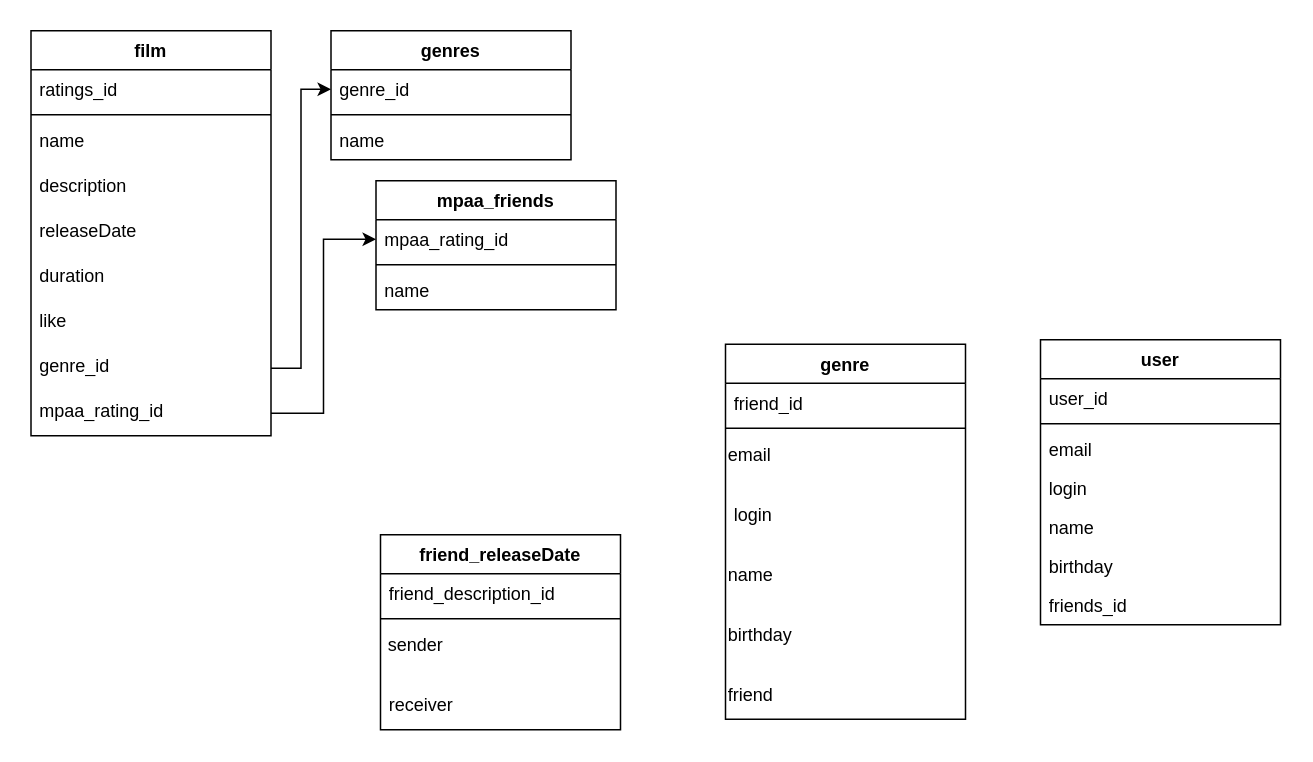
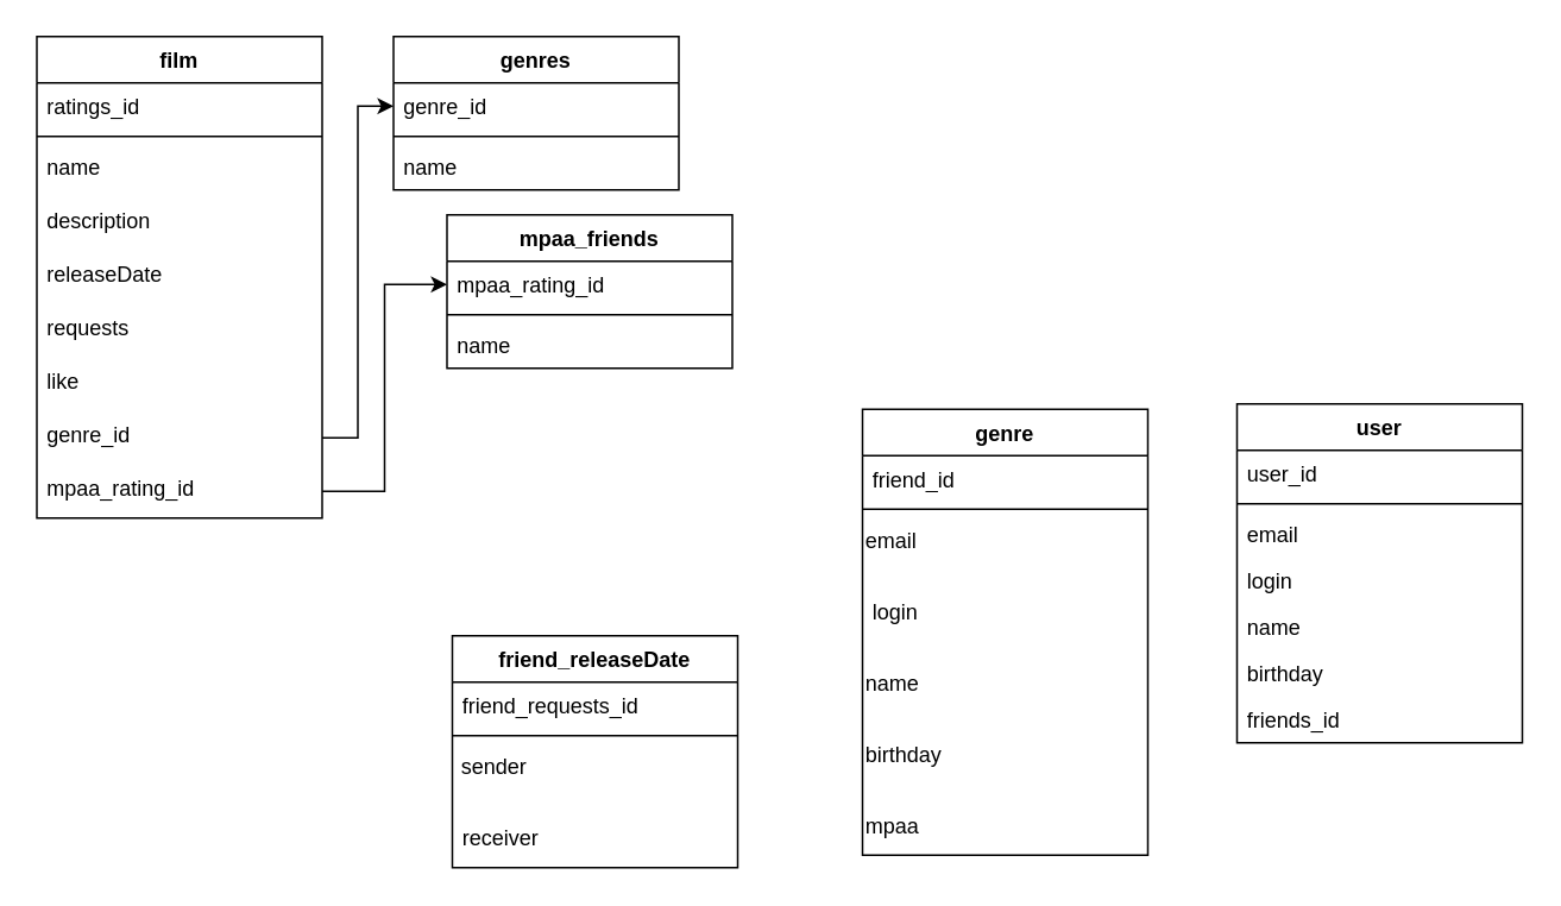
- <mxCell id="16" value="duration" style="text;align=left;verticalAlign=top;spacingLeft=4;spacingRight=4;overflow=hidden;rotatable=0;points=[[0,0.5],[1,0.5]];portConstraint=eastwest;whiteSpace=wrap;html=1;labelBackgroundColor=none;" vertex="1" parent="10"><mxGeometry y="150" width="160" height="30" as="geometry" /></mxCell>
+ <mxCell id="16" value="requests" style="text;align=left;verticalAlign=top;spacingLeft=4;spacingRight=4;overflow=hidden;rotatable=0;points=[[0,0.5],[1,0.5]];portConstraint=eastwest;whiteSpace=wrap;html=1;labelBackgroundColor=none;" vertex="1" parent="10"><mxGeometry y="150" width="160" height="30" as="geometry" /></mxCell>
- <mxCell id="31" value="friend_description_id" style="text;align=left;verticalAlign=top;spacingLeft=4;spacingRight=4;overflow=hidden;rotatable=0;points=[[0,0.5],[1,0.5]];portConstraint=eastwest;whiteSpace=wrap;html=1;labelBackgroundColor=none;shadow=0;" vertex="1" parent="30"><mxGeometry y="26" width="160" height="26" as="geometry" /></mxCell>
+ <mxCell id="31" value="friend_requests_id" style="text;align=left;verticalAlign=top;spacingLeft=4;spacingRight=4;overflow=hidden;rotatable=0;points=[[0,0.5],[1,0.5]];portConstraint=eastwest;whiteSpace=wrap;html=1;labelBackgroundColor=none;shadow=0;" vertex="1" parent="30"><mxGeometry y="26" width="160" height="26" as="geometry" /></mxCell>
- <mxCell id="42" value="friend" style="text;whiteSpace=wrap;html=1;labelBackgroundColor=none;shadow=0;" vertex="1" parent="35"><mxGeometry y="220" width="160" height="30" as="geometry" /></mxCell>
+ <mxCell id="42" value="mpaa" style="text;whiteSpace=wrap;html=1;labelBackgroundColor=none;shadow=0;" vertex="1" parent="35"><mxGeometry y="220" width="160" height="30" as="geometry" /></mxCell>
